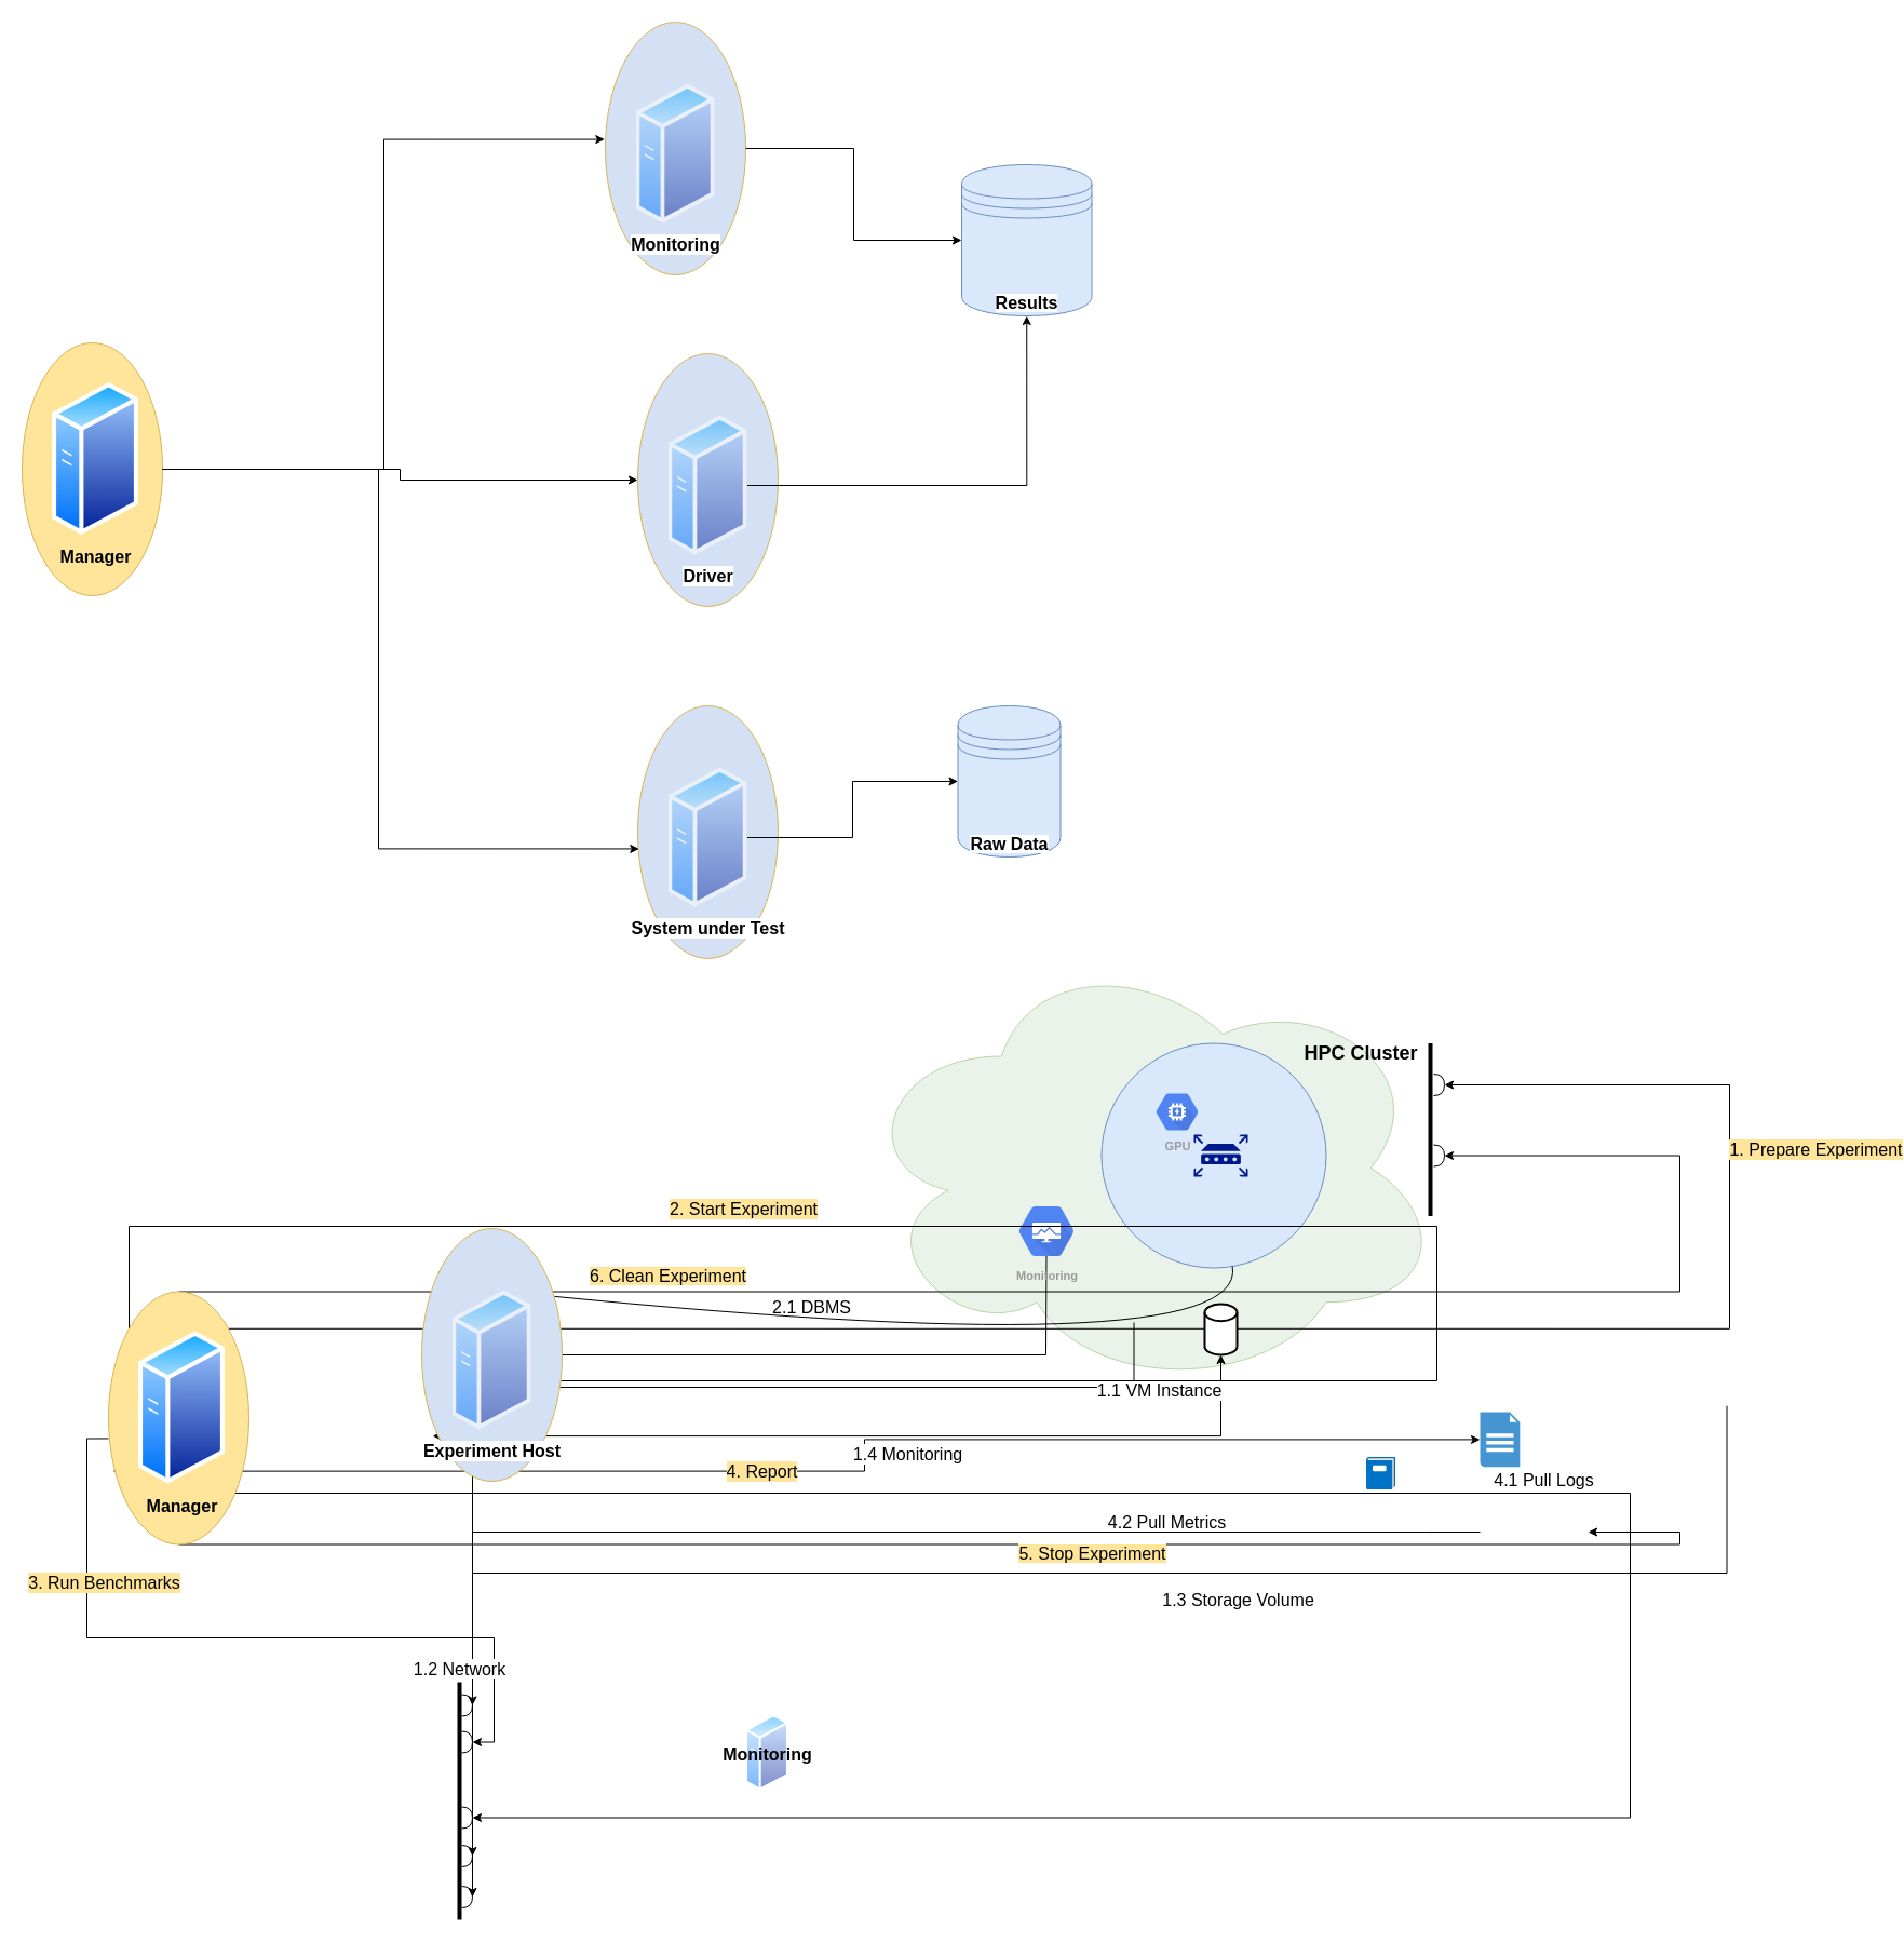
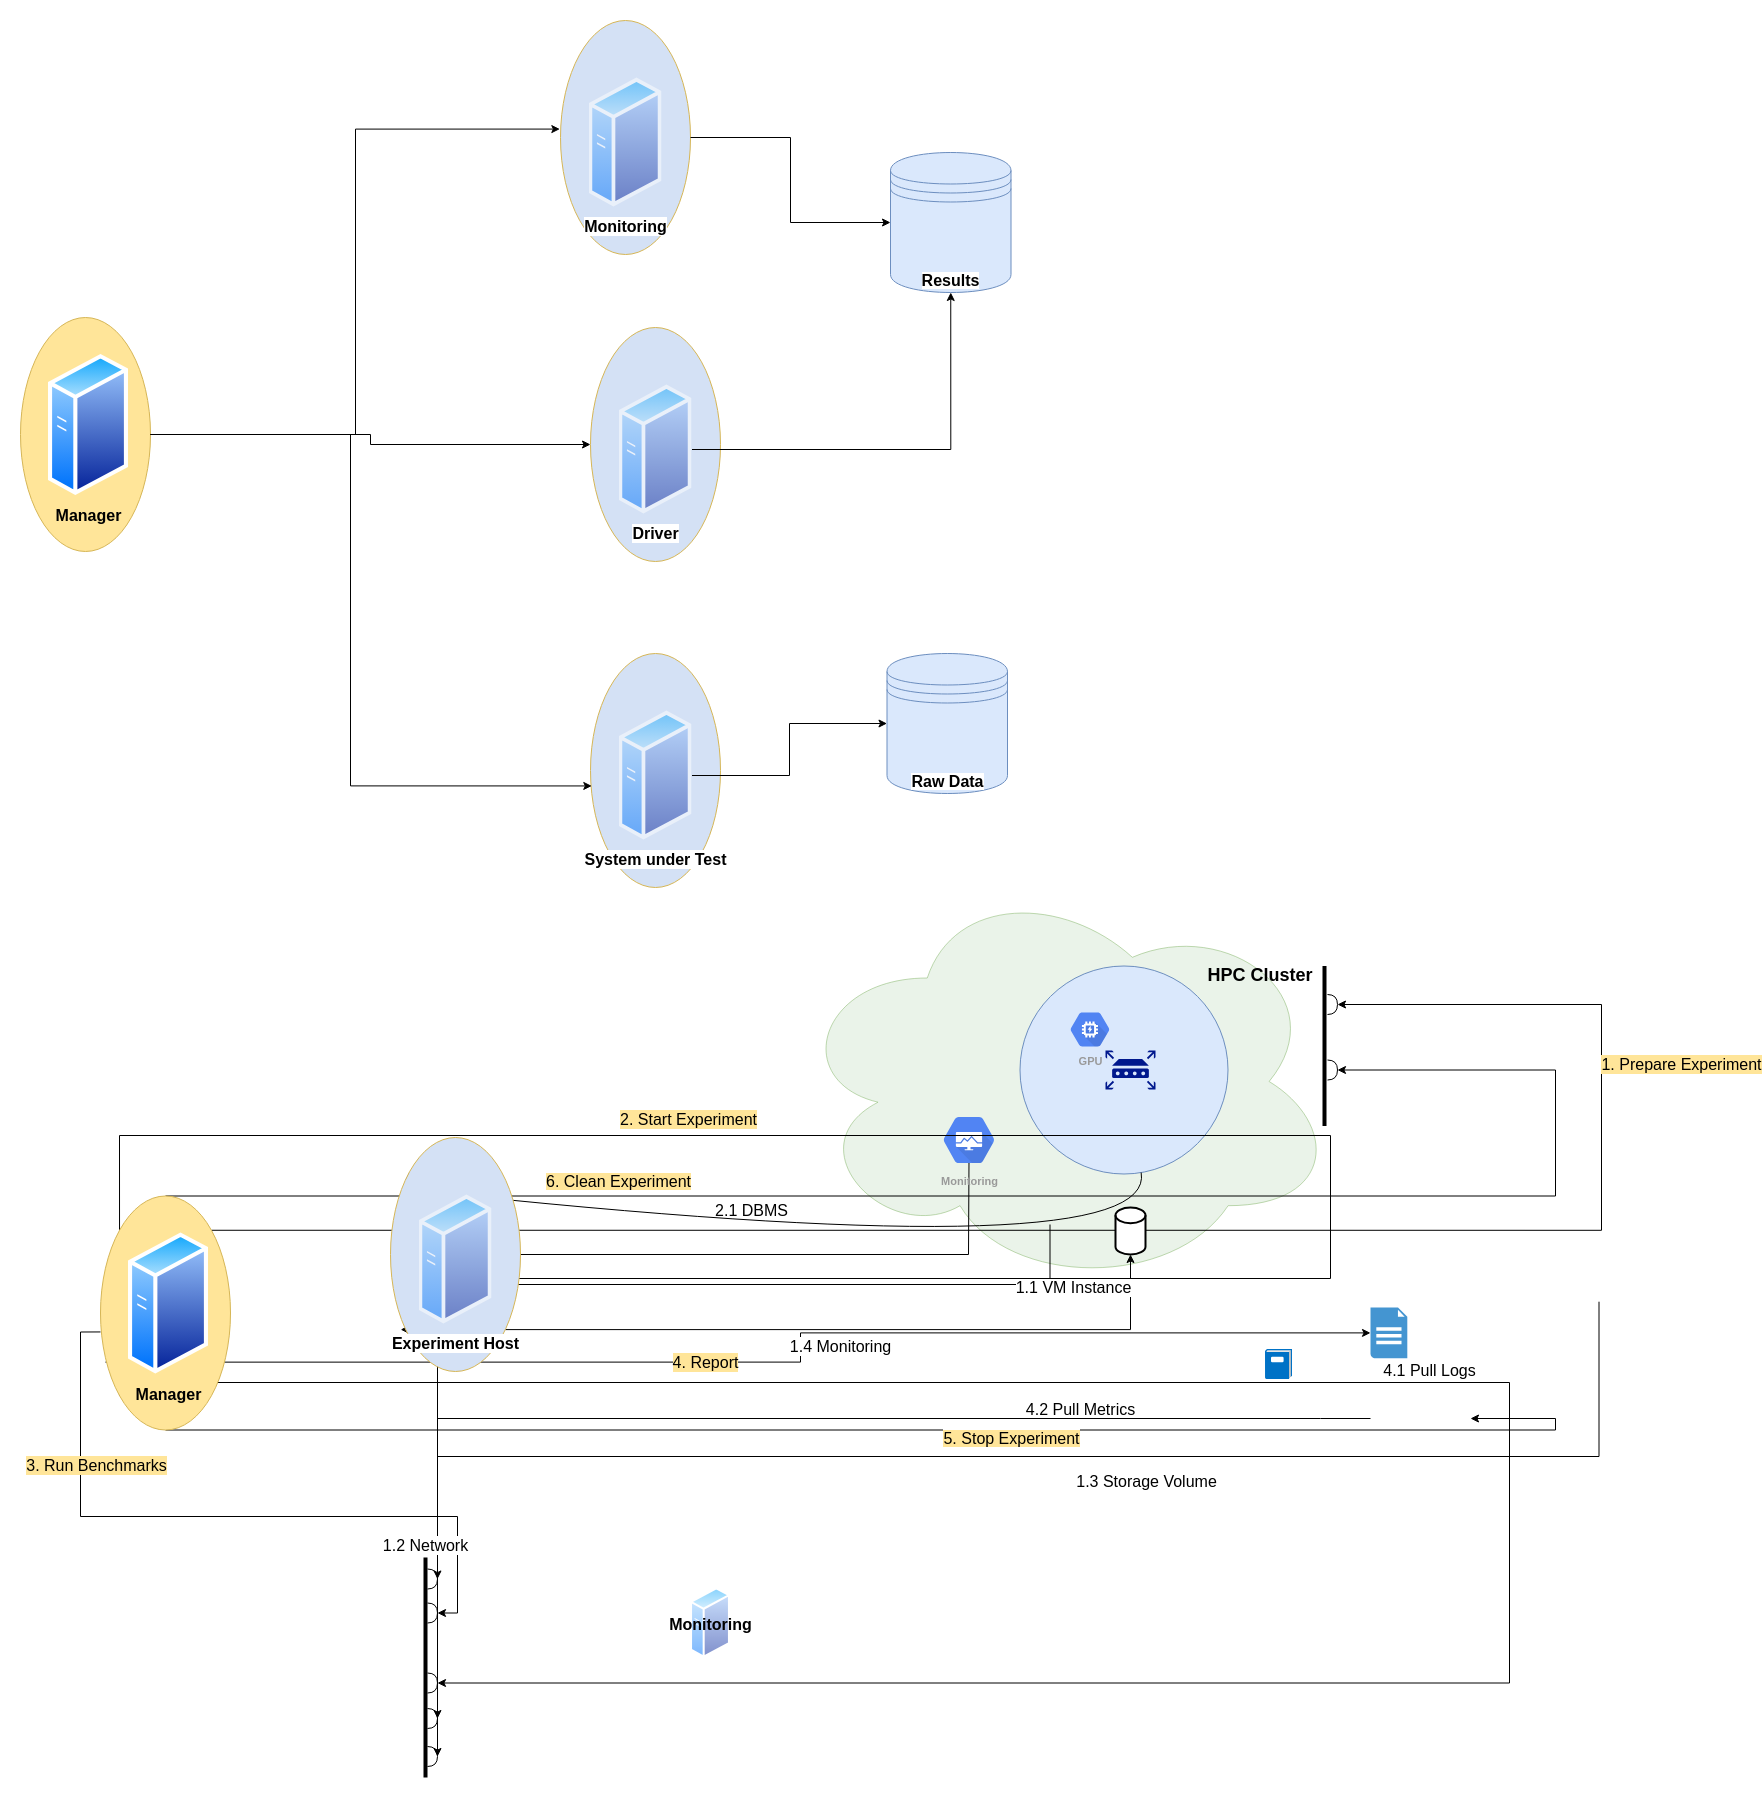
- <mxCell id="77" value="&lt;span style=&quot;font-size: 16px ; background-color: rgb(255 , 255 , 255)&quot;&gt;&lt;b&gt;Raw Data&lt;/b&gt;&lt;/span&gt;" style="shape=datastore;whiteSpace=wrap;html=1;fillColor=#dae8fc;strokeColor=#6c8ebf;verticalAlign=bottom;" vertex="1" parent="1"><mxGeometry x="886.5" y="653" width="95" height="140" as="geometry" /></mxCell>
+ <mxCell id="77" value="&lt;span style=&quot;font-size: 16px ; background-color: rgb(255 , 255 , 255)&quot;&gt;&lt;b&gt;Raw Data&lt;/b&gt;&lt;/span&gt;" style="shape=datastore;whiteSpace=wrap;html=1;fillColor=#dae8fc;strokeColor=#6c8ebf;verticalAlign=bottom;" vertex="1" parent="1"><mxGeometry x="886.5" y="653" width="120.5" height="140" as="geometry" /></mxCell>
